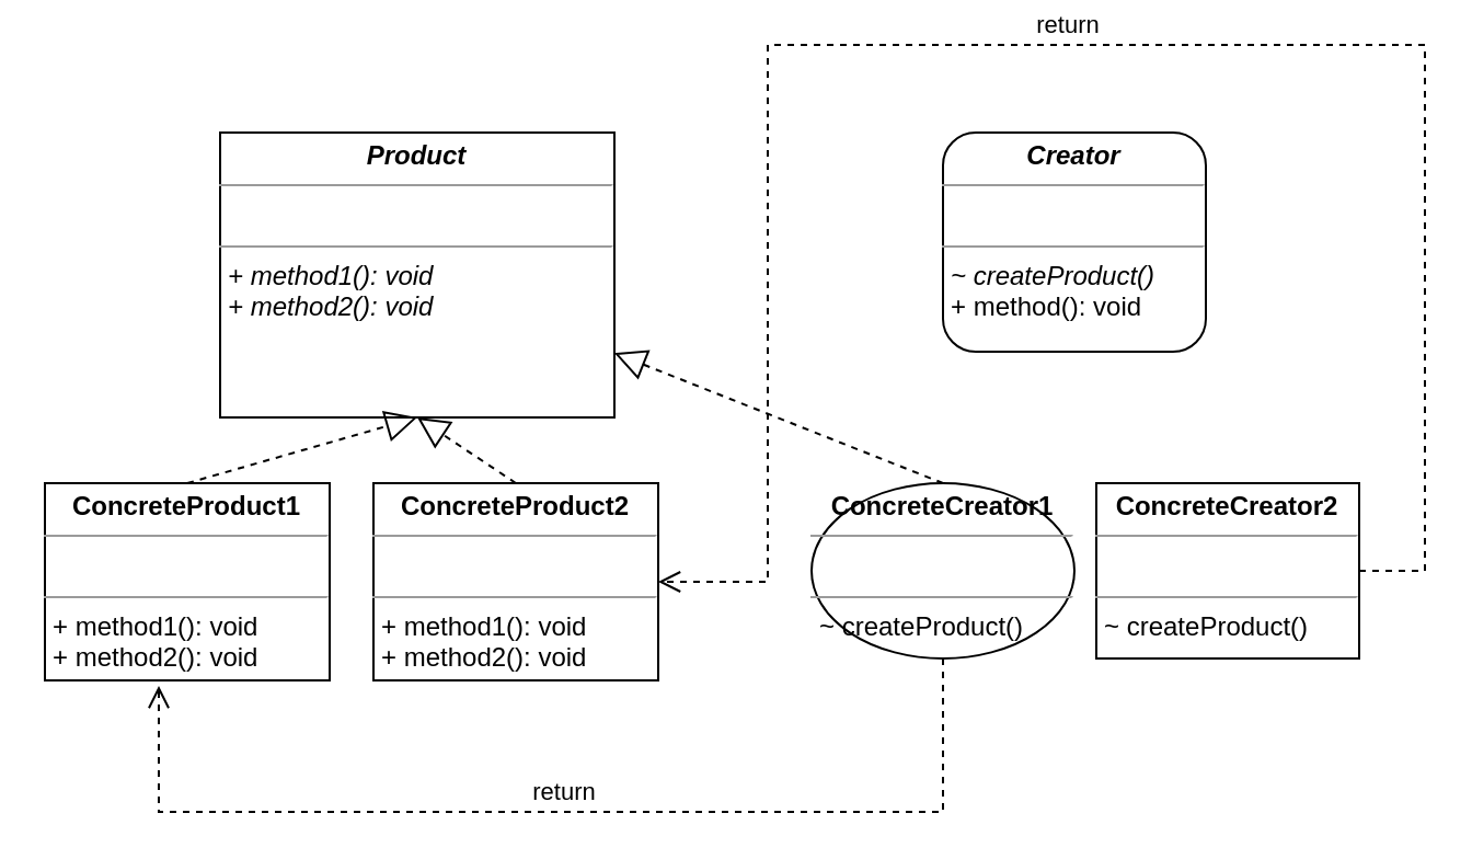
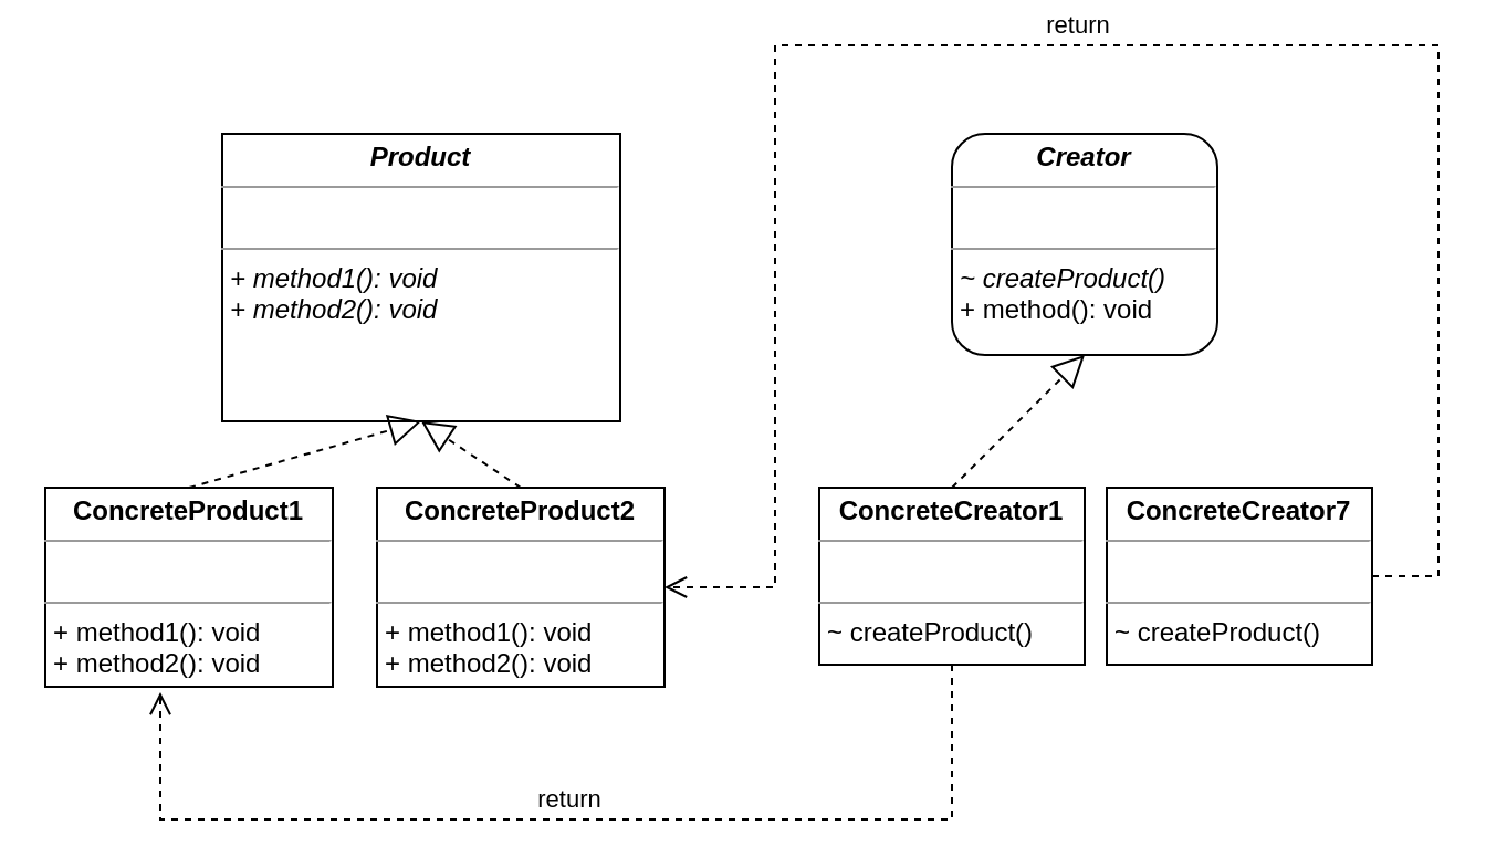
- <mxCell id="10" value="" style="endArrow=block;dashed=1;endFill=0;endSize=12;html=1;rounded=0;exitX=0.5;exitY=0;exitDx=0;exitDy=0;" parent="1" source="8" target="2" edge="1"><mxGeometry width="160" relative="1" as="geometry"><mxPoint x="230" y="340" as="sourcePoint" /><mxPoint x="390" y="340" as="targetPoint" /></mxGeometry></mxCell>
+ <mxCell id="10" value="" style="endArrow=block;dashed=1;endFill=0;endSize=12;html=1;rounded=0;exitX=0.5;exitY=0;exitDx=0;exitDy=0;entryX=0.5;entryY=1;entryDx=0;entryDy=0;" parent="1" source="8" target="7" edge="1"><mxGeometry width="160" relative="1" as="geometry"><mxPoint x="230" y="340" as="sourcePoint" /><mxPoint x="390" y="340" as="targetPoint" /></mxGeometry></mxCell>
- <mxCell id="9" value="&lt;p style=&quot;margin:0px;margin-top:4px;text-align:center;&quot;&gt;&lt;b&gt;ConcreteCreator2&lt;/b&gt;&lt;/p&gt;&lt;hr size=&quot;1&quot;&gt;&lt;p style=&quot;margin:0px;margin-left:4px;&quot;&gt;&lt;br&gt;&lt;/p&gt;&lt;hr size=&quot;1&quot;&gt;&lt;p style=&quot;margin:0px;margin-left:4px;&quot;&gt;~ createProduct()&lt;/p&gt;" style="verticalAlign=top;align=left;overflow=fill;fontSize=12;fontFamily=Helvetica;html=1;" parent="1" vertex="1"><mxGeometry x="500" y="220" width="120" height="80" as="geometry" /></mxCell>
+ <mxCell id="9" value="&lt;p style=&quot;margin:0px;margin-top:4px;text-align:center;&quot;&gt;&lt;b&gt;ConcreteCreator7&lt;/b&gt;&lt;/p&gt;&lt;hr size=&quot;1&quot;&gt;&lt;p style=&quot;margin:0px;margin-left:4px;&quot;&gt;&lt;br&gt;&lt;/p&gt;&lt;hr size=&quot;1&quot;&gt;&lt;p style=&quot;margin:0px;margin-left:4px;&quot;&gt;~ createProduct()&lt;/p&gt;" style="verticalAlign=top;align=left;overflow=fill;fontSize=12;fontFamily=Helvetica;html=1;" parent="1" vertex="1"><mxGeometry x="500" y="220" width="120" height="80" as="geometry" /></mxCell>
- <mxCell id="8" value="&lt;p style=&quot;margin:0px;margin-top:4px;text-align:center;&quot;&gt;&lt;b&gt;ConcreteCreator1&lt;/b&gt;&lt;/p&gt;&lt;hr size=&quot;1&quot;&gt;&lt;p style=&quot;margin:0px;margin-left:4px;&quot;&gt;&lt;br&gt;&lt;/p&gt;&lt;hr size=&quot;1&quot;&gt;&lt;p style=&quot;margin:0px;margin-left:4px;&quot;&gt;~ createProduct()&lt;/p&gt;" style="ellipse;verticalAlign=top;align=left;overflow=fill;fontSize=12;fontFamily=Helvetica;html=1;" parent="1" vertex="1"><mxGeometry x="370" y="220" width="120" height="80" as="geometry" /></mxCell>
+ <mxCell id="8" value="&lt;p style=&quot;margin:0px;margin-top:4px;text-align:center;&quot;&gt;&lt;b&gt;ConcreteCreator1&lt;/b&gt;&lt;/p&gt;&lt;hr size=&quot;1&quot;&gt;&lt;p style=&quot;margin:0px;margin-left:4px;&quot;&gt;&lt;br&gt;&lt;/p&gt;&lt;hr size=&quot;1&quot;&gt;&lt;p style=&quot;margin:0px;margin-left:4px;&quot;&gt;~ createProduct()&lt;/p&gt;" style="verticalAlign=top;align=left;overflow=fill;fontSize=12;fontFamily=Helvetica;html=1;" parent="1" vertex="1"><mxGeometry x="370" y="220" width="120" height="80" as="geometry" /></mxCell>
